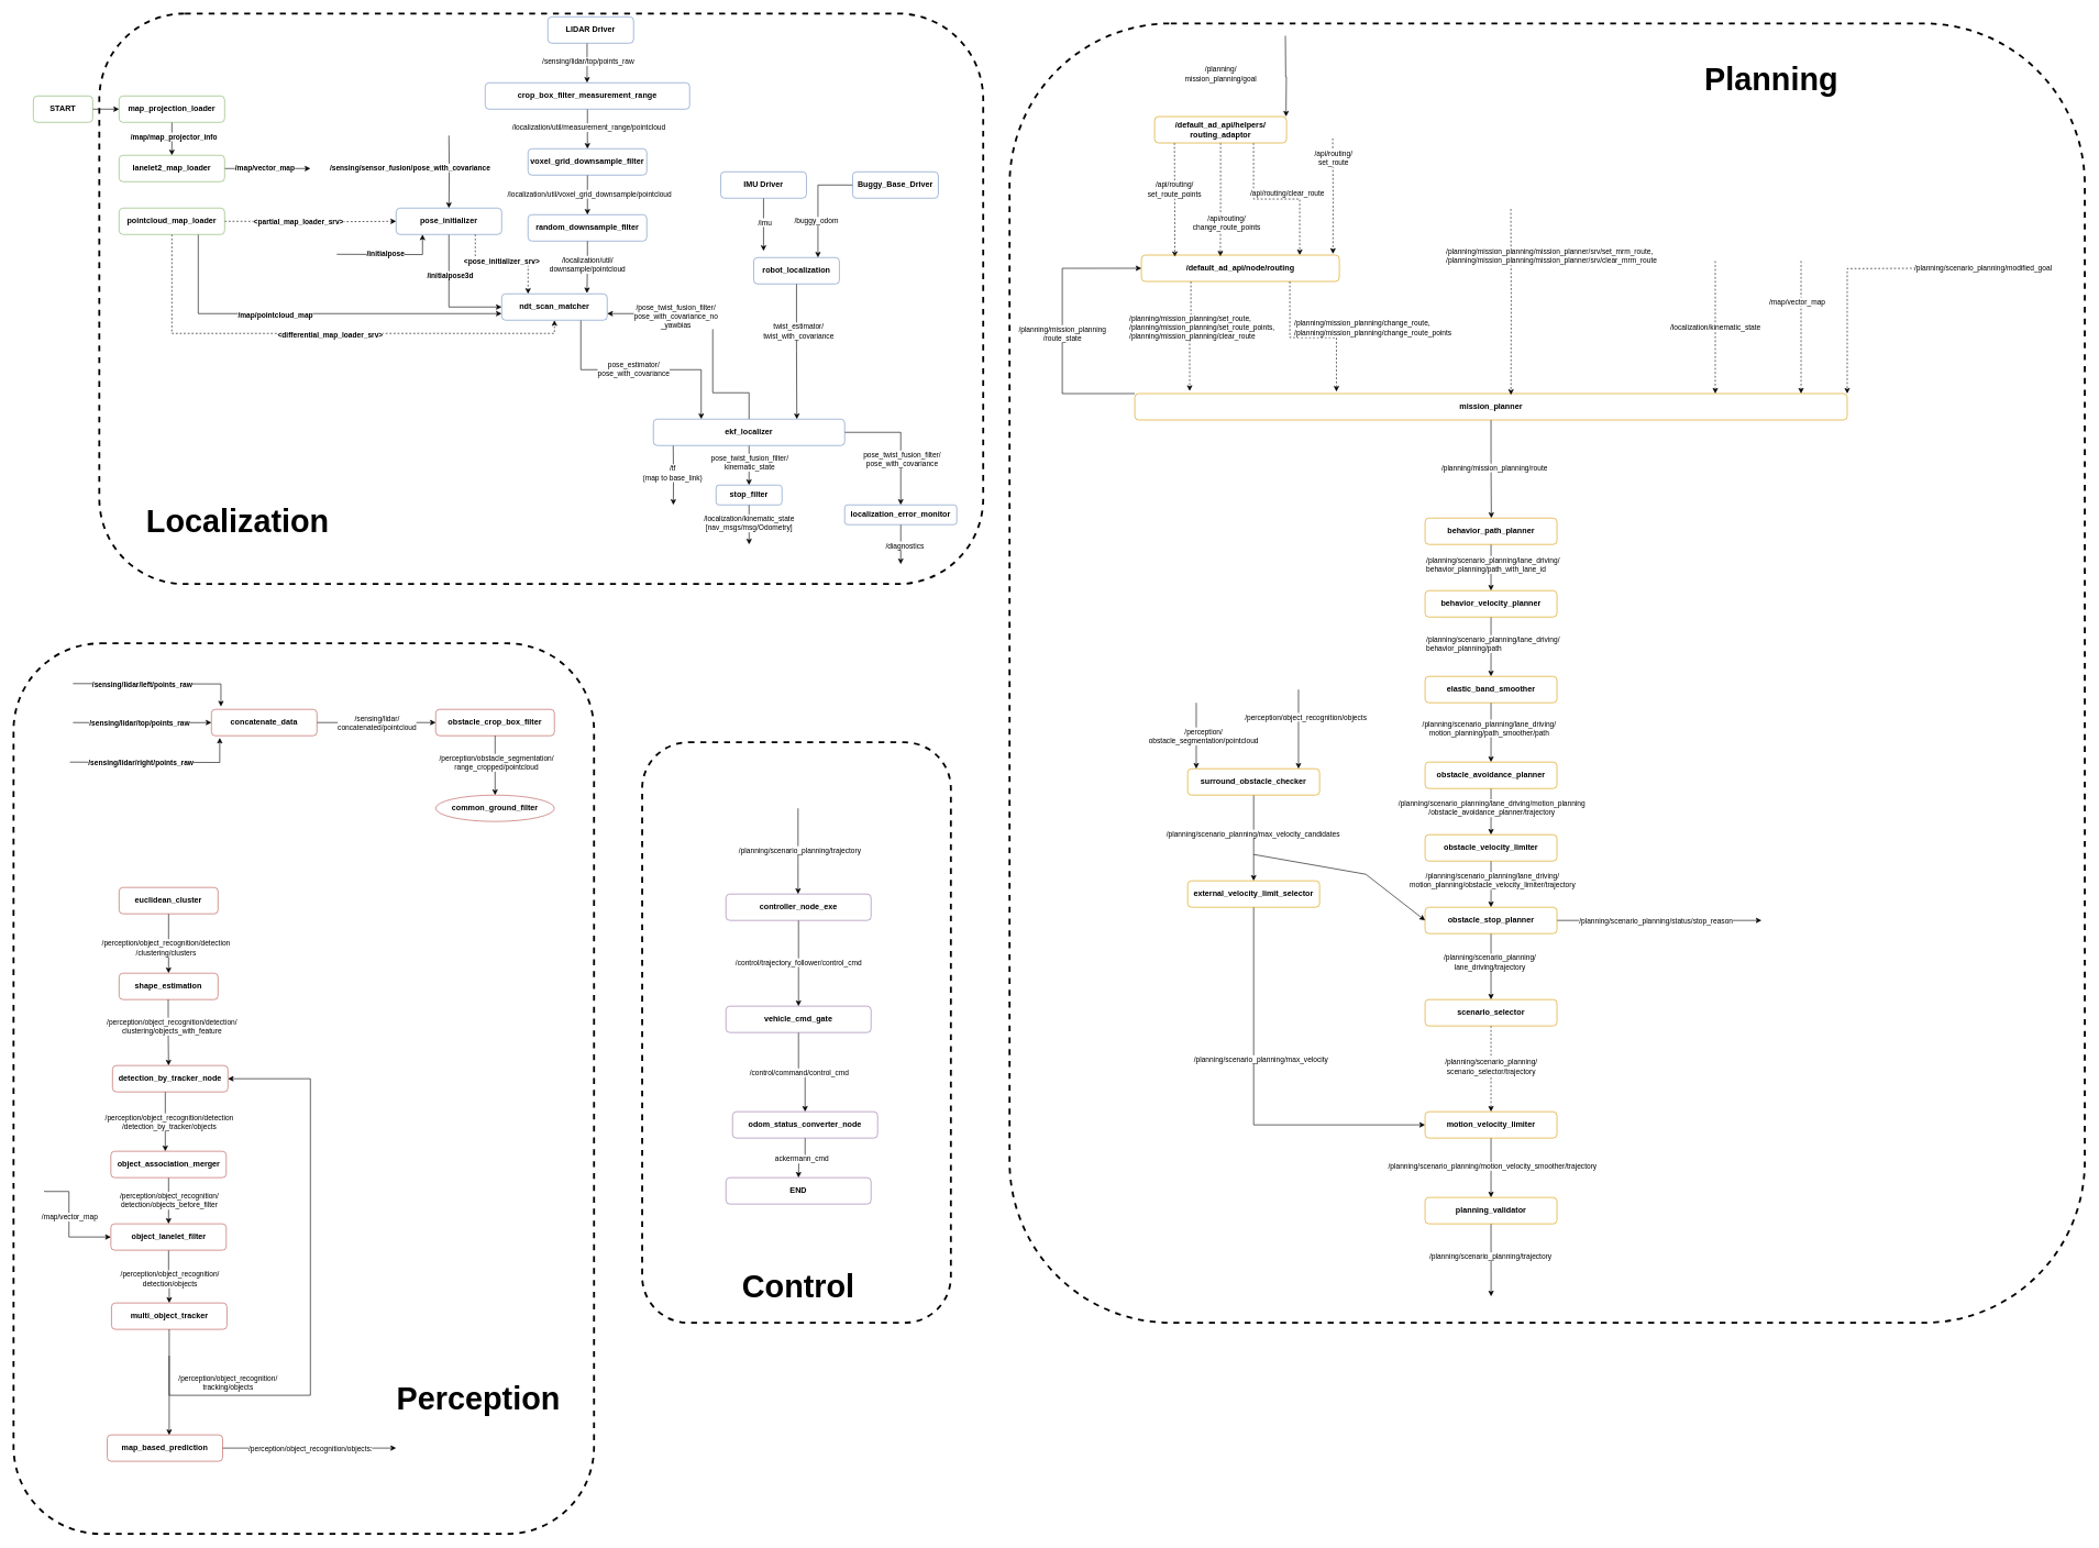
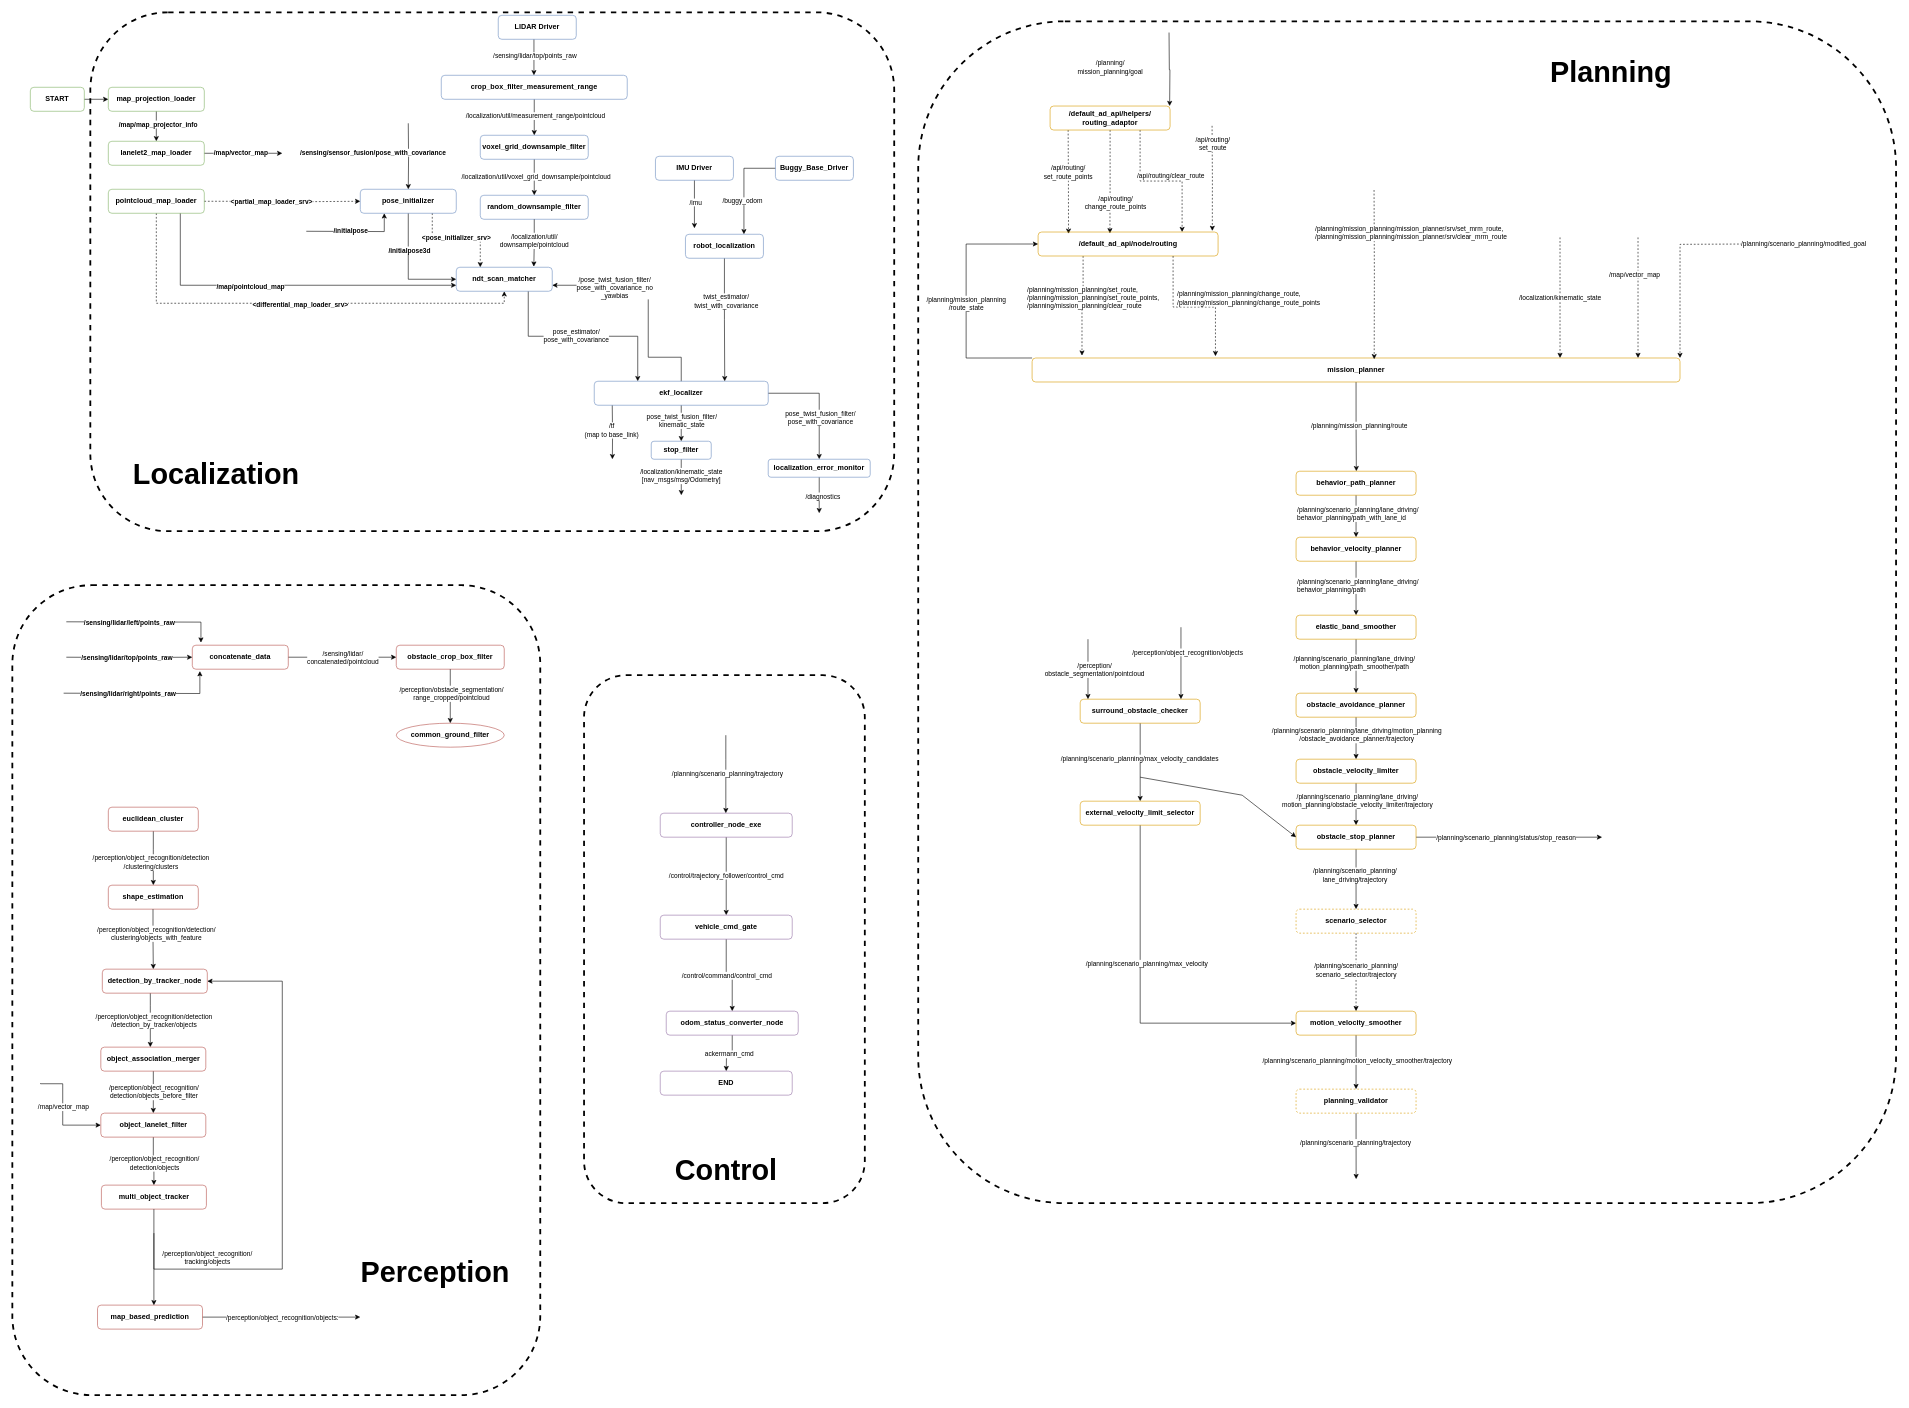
- <mxCell id="168" value="scenario_selector" style="rounded=1;whiteSpace=wrap;html=1;fillColor=none;strokeColor=#d79b00;fontStyle=1" parent="1" vertex="1"><mxGeometry x="2159.86" y="1515" width="200" height="40" as="geometry" /></mxCell>
+ <mxCell id="168" value="scenario_selector" style="rounded=1;whiteSpace=wrap;html=1;fillColor=none;strokeColor=#d79b00;fontStyle=1;dashed=1;" parent="1" vertex="1"><mxGeometry x="2159.86" y="1515" width="200" height="40" as="geometry" /></mxCell>
- <mxCell id="172" value="motion_velocity_limiter" style="rounded=1;whiteSpace=wrap;html=1;fillColor=none;strokeColor=#d79b00;fontStyle=1" parent="1" vertex="1"><mxGeometry x="2159.86" y="1685" width="200" height="40" as="geometry" /></mxCell>
+ <mxCell id="172" value="motion_velocity_smoother" style="rounded=1;whiteSpace=wrap;html=1;fillColor=none;strokeColor=#d79b00;fontStyle=1" parent="1" vertex="1"><mxGeometry x="2159.86" y="1685" width="200" height="40" as="geometry" /></mxCell>
- <mxCell id="175" value="planning_validator" style="rounded=1;whiteSpace=wrap;html=1;fillColor=none;strokeColor=#d79b00;fontStyle=1" parent="1" vertex="1"><mxGeometry x="2159.86" y="1815" width="200" height="40" as="geometry" /></mxCell>
+ <mxCell id="175" value="planning_validator" style="rounded=1;whiteSpace=wrap;html=1;fillColor=none;strokeColor=#d79b00;fontStyle=1;dashed=1;" parent="1" vertex="1"><mxGeometry x="2159.86" y="1815" width="200" height="40" as="geometry" /></mxCell>
